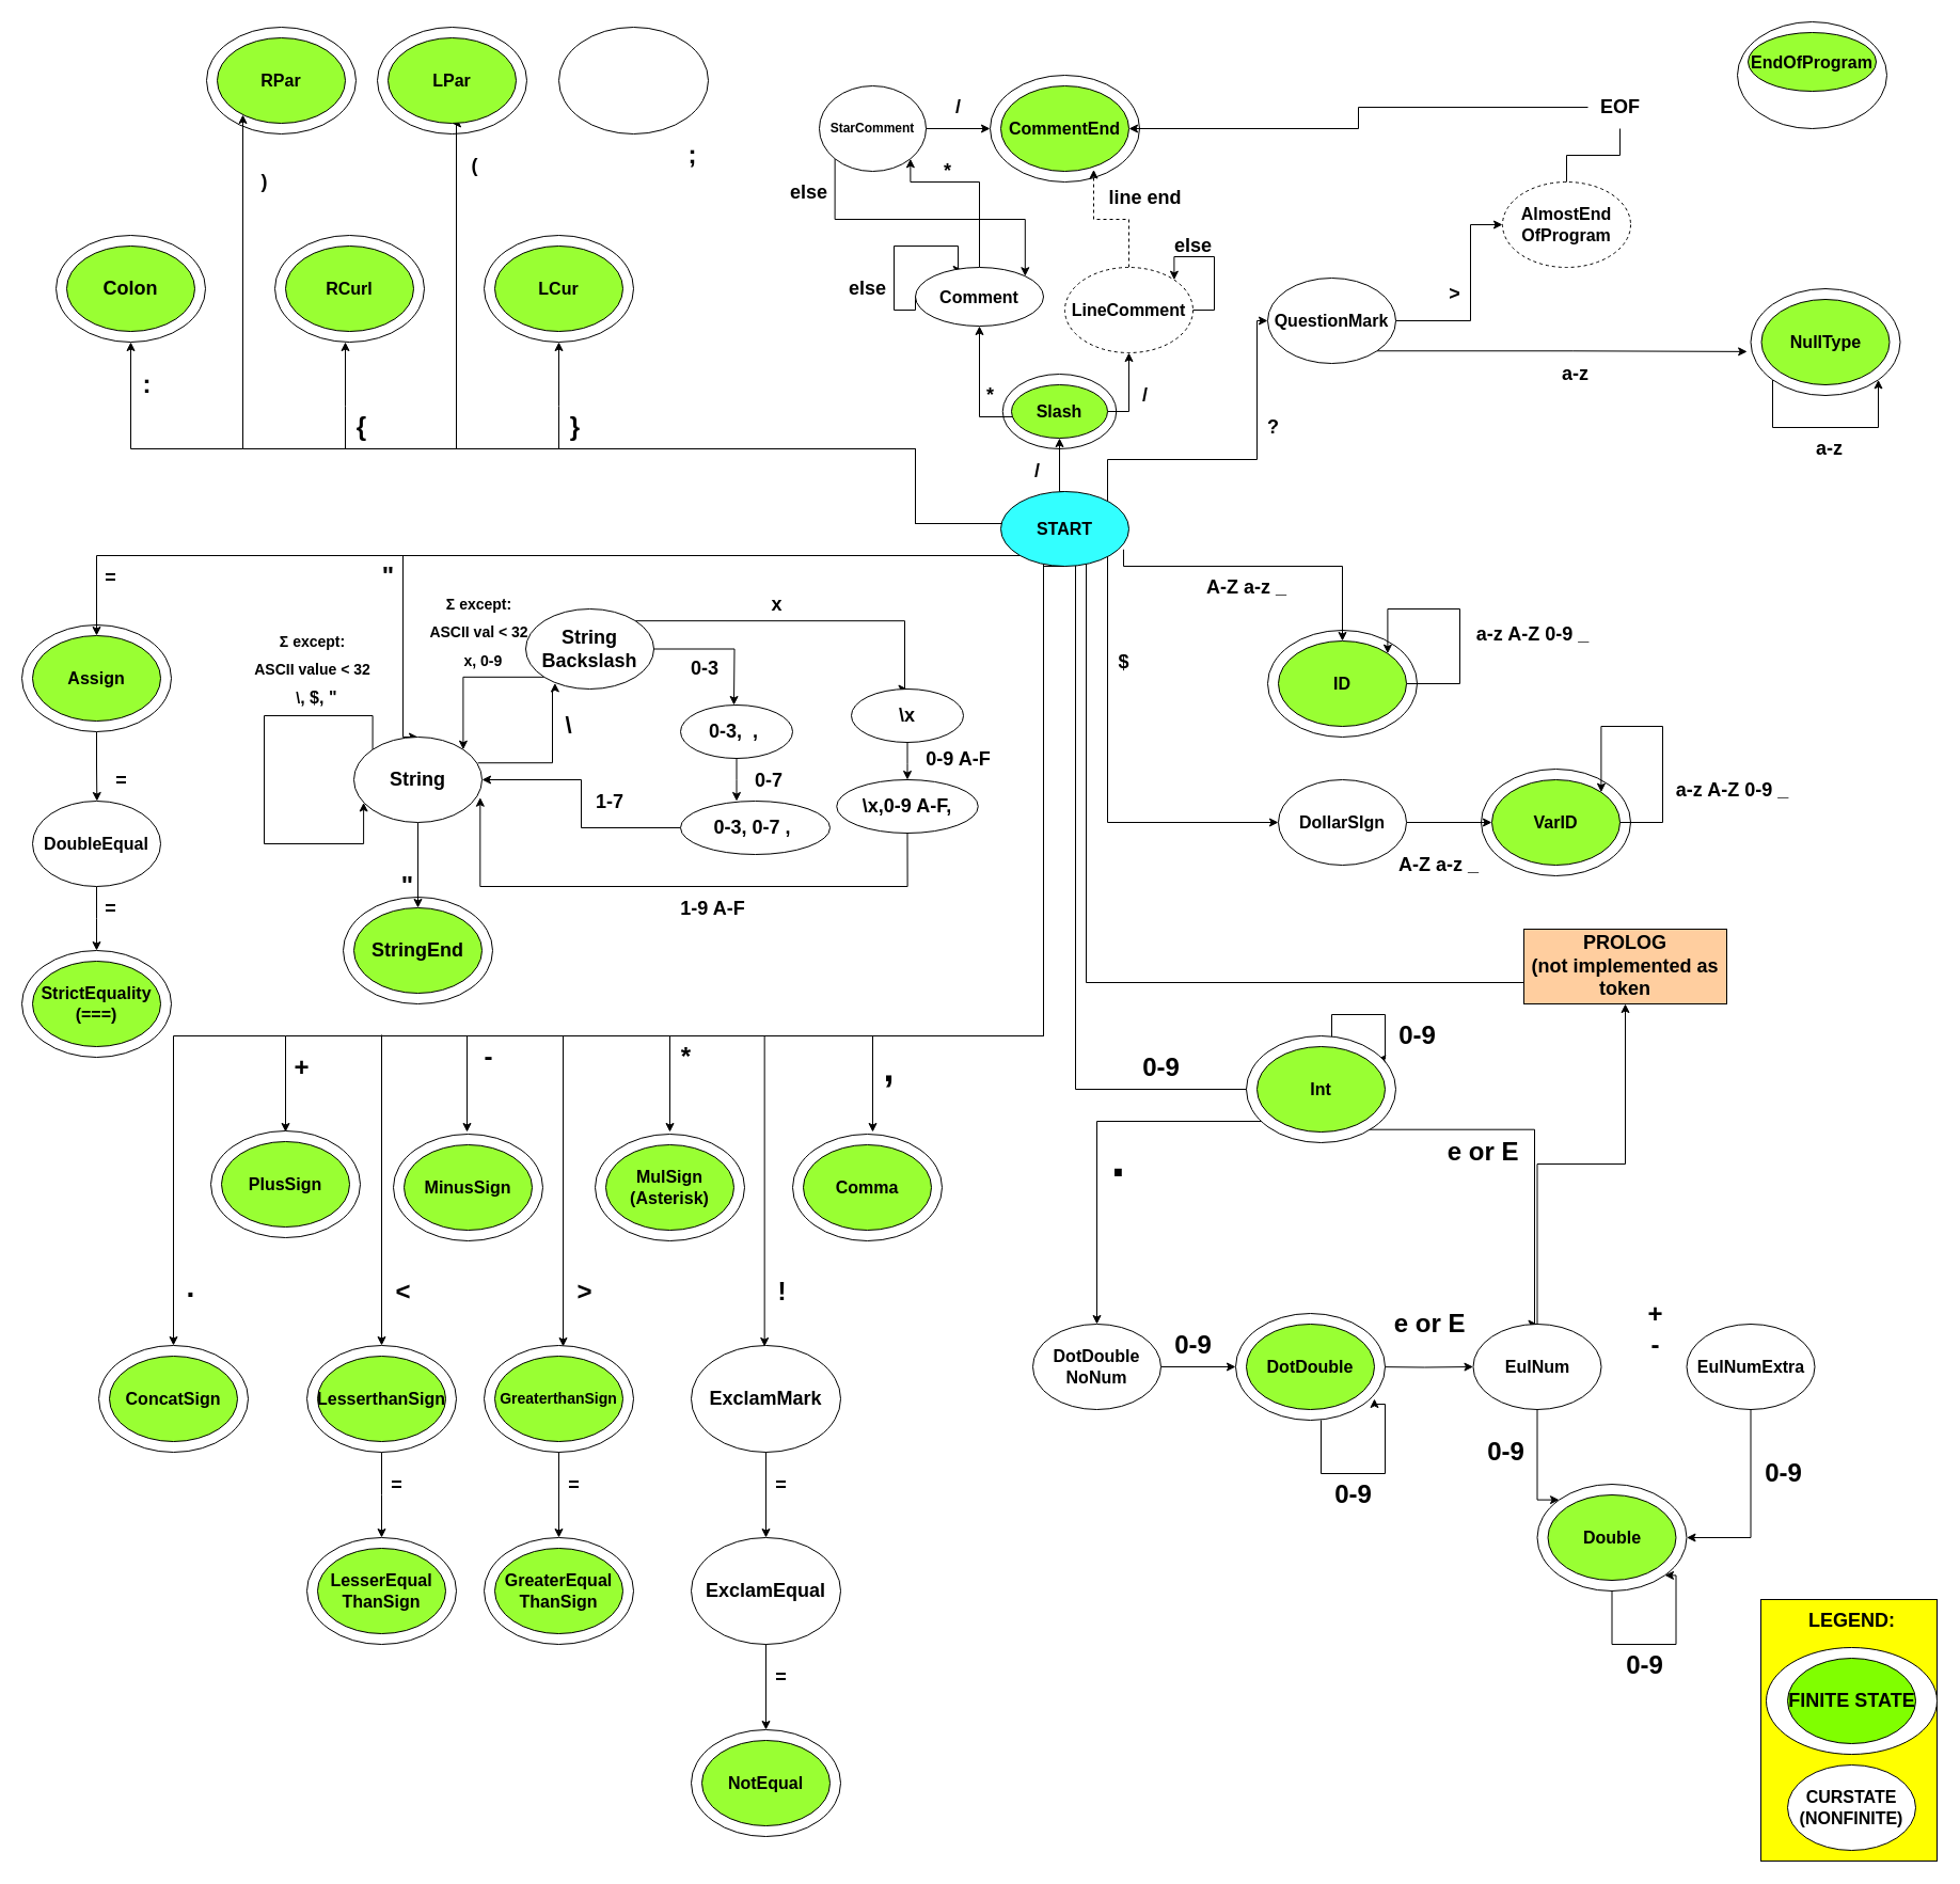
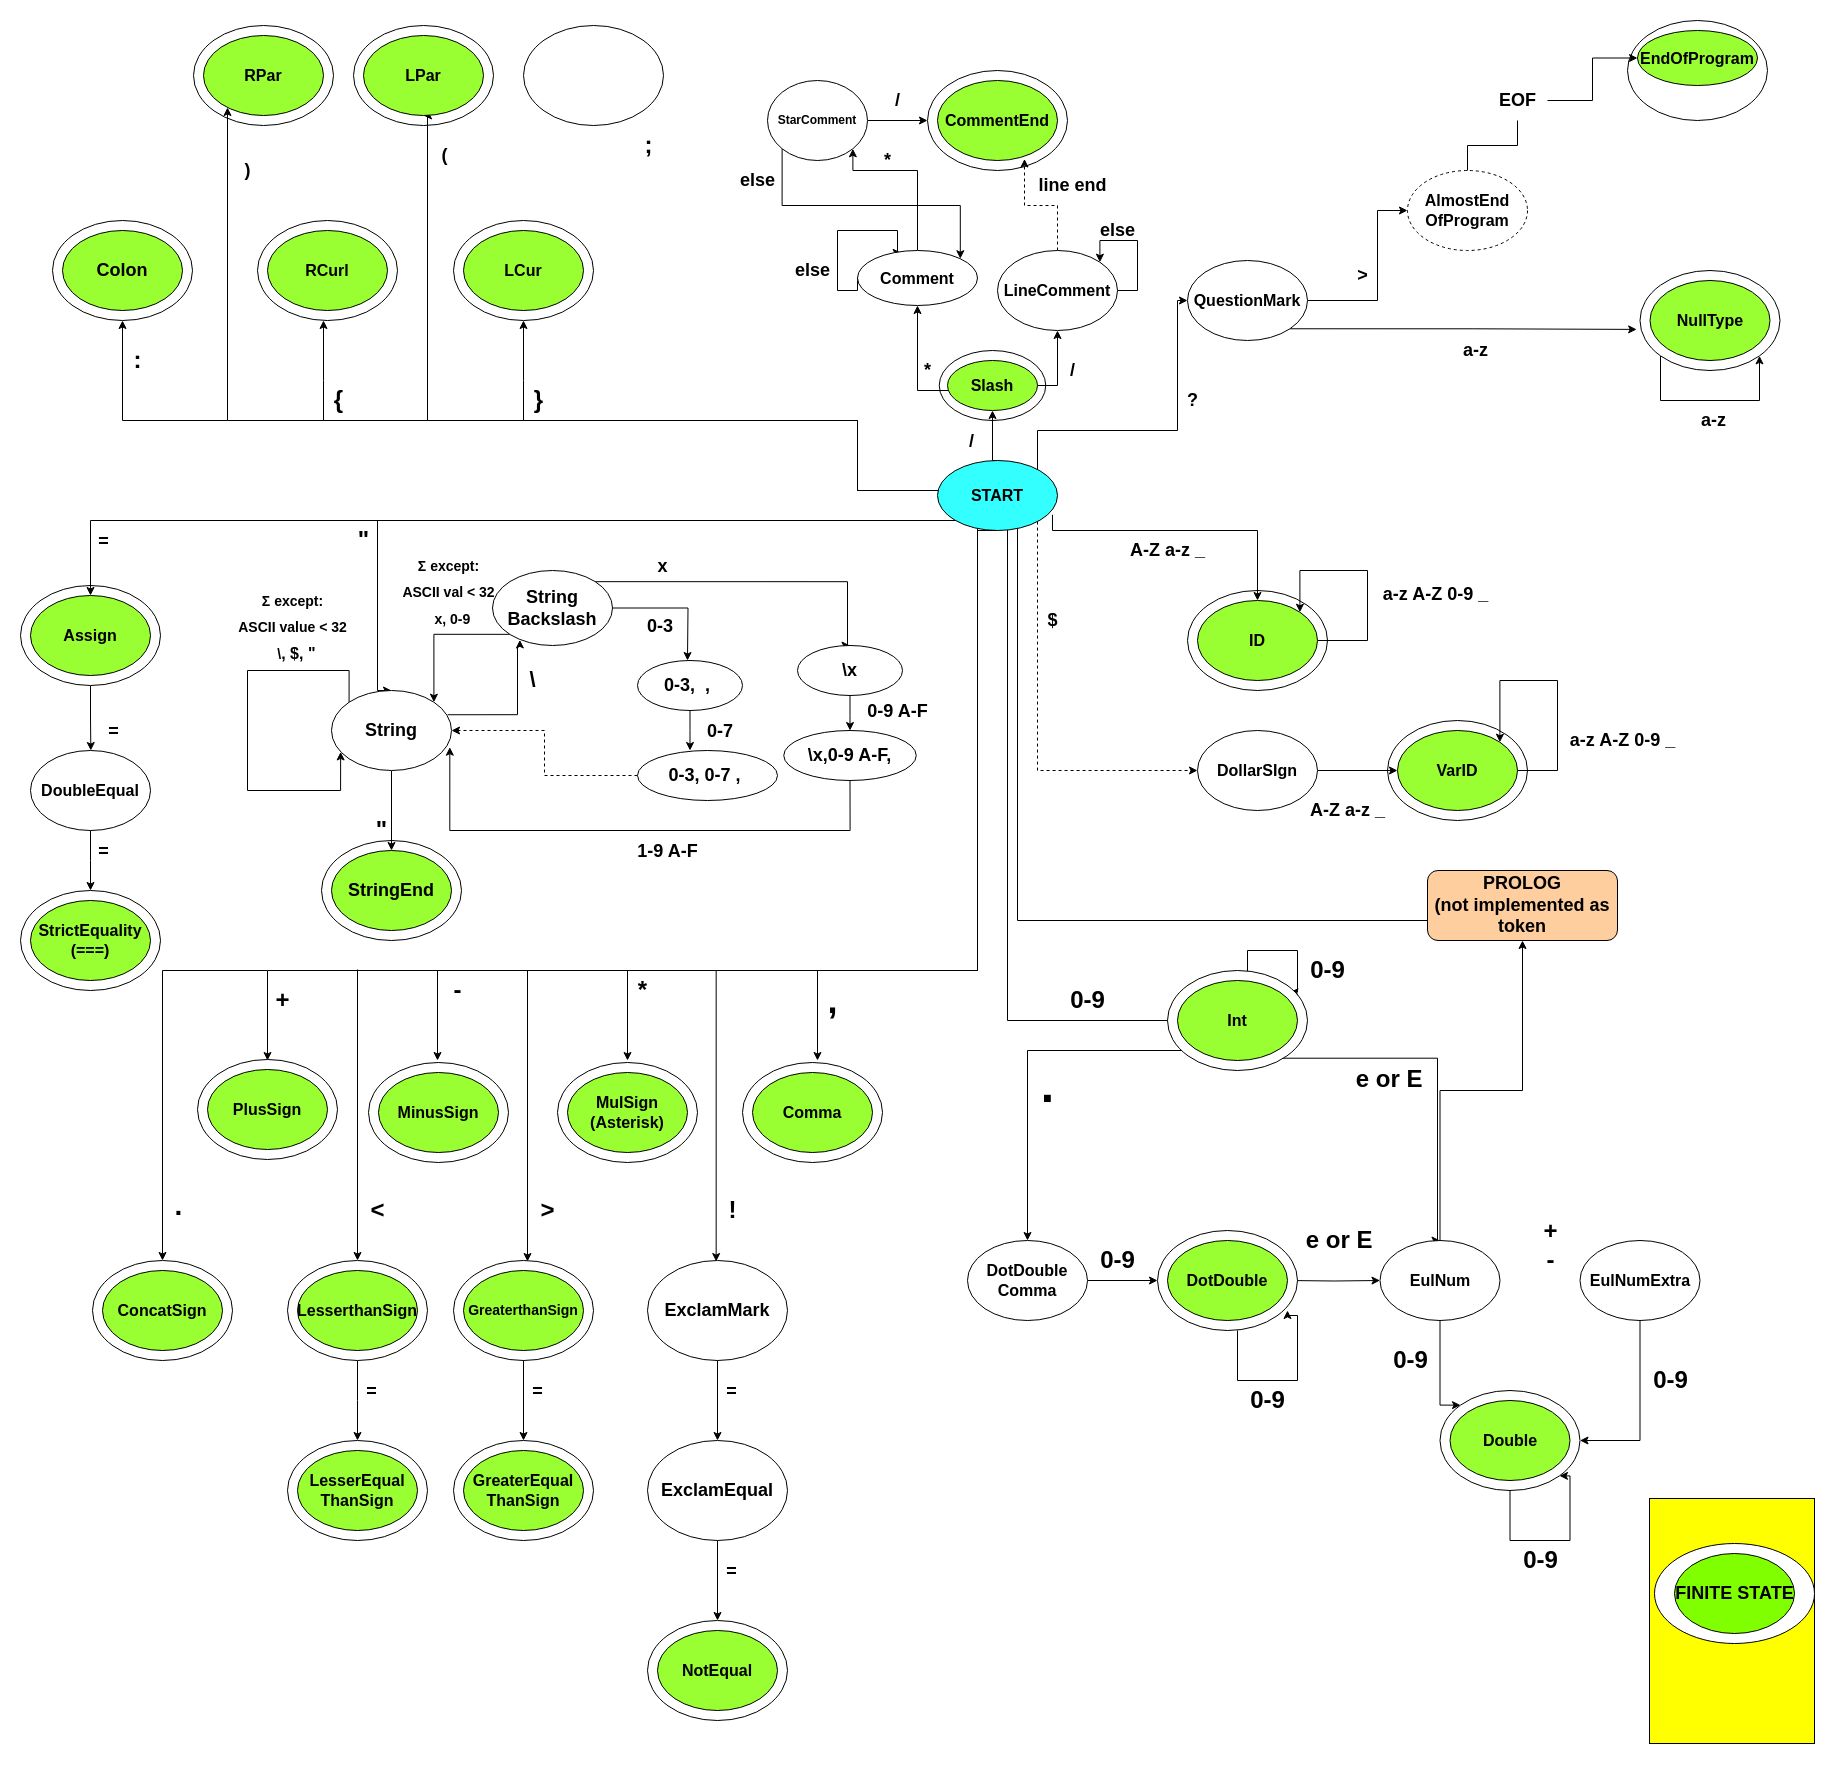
- <mxCell id="41" value="" style="edgeStyle=orthogonalEdgeStyle;rounded=0;orthogonalLoop=1;jettySize=auto;html=1;fontSize=18;startArrow=none;fontStyle=1;" parent="1" source="71" target="35" edge="1"><mxGeometry relative="1" as="geometry" /></mxCell>
+ <mxCell id="41" value="" style="edgeStyle=orthogonalEdgeStyle;rounded=0;orthogonalLoop=1;jettySize=auto;html=1;fontSize=18;startArrow=none;fontStyle=1" parent="1" source="71" target="44" edge="1"><mxGeometry relative="1" as="geometry" /></mxCell>
- <mxCell id="34" value="&lt;font size=&quot;3&quot;&gt;&lt;span&gt;LineComment&lt;/span&gt;&lt;/font&gt;" style="ellipse;whiteSpace=wrap;html=1;fontStyle=1;dashed=1;" parent="1" vertex="1"><mxGeometry x="997" y="250" width="120" height="80" as="geometry" /></mxCell>
+ <mxCell id="34" value="&lt;font size=&quot;3&quot;&gt;&lt;span&gt;LineComment&lt;/span&gt;&lt;/font&gt;" style="ellipse;whiteSpace=wrap;html=1;fontStyle=1" parent="1" vertex="1"><mxGeometry x="997" y="250" width="120" height="80" as="geometry" /></mxCell>
- <mxCell id="197" value="&lt;span style=&quot;font-size: 18px;&quot;&gt;x&lt;/span&gt;" style="text;html=1;align=center;verticalAlign=middle;resizable=0;points=[];autosize=1;strokeColor=none;fillColor=none;fontSize=22;fontStyle=1" vertex="1" parent="1"><mxGeometry x="712" y="545" width="30" height="40" as="geometry" /></mxCell>
+ <mxCell id="197" value="&lt;span style=&quot;font-size: 18px;&quot;&gt;x&lt;/span&gt;" style="text;html=1;align=center;verticalAlign=middle;resizable=0;points=[];autosize=1;strokeColor=none;fillColor=none;fontSize=22;fontStyle=1" vertex="1" parent="1"><mxGeometry x="647" y="545" width="30" height="40" as="geometry" /></mxCell>
- <mxCell id="17" value="" style="edgeStyle=orthogonalEdgeStyle;rounded=0;orthogonalLoop=1;jettySize=auto;html=1;fontSize=18;fontStyle=1" parent="1" source="26" target="50" edge="1"><mxGeometry relative="1" as="geometry"><Array as="points"><mxPoint x="1037" y="770" /></Array></mxGeometry></mxCell>
+ <mxCell id="17" value="" style="edgeStyle=orthogonalEdgeStyle;rounded=0;orthogonalLoop=1;jettySize=auto;html=1;fontSize=18;fontStyle=1;dashed=1;" parent="1" source="26" target="50" edge="1"><mxGeometry relative="1" as="geometry"><Array as="points"><mxPoint x="1037" y="770" /></Array></mxGeometry></mxCell>
- <mxCell id="194" value="&lt;font style=&quot;font-size: 18px;&quot;&gt;&amp;nbsp;&lt;span&gt;1-7&lt;/span&gt;&lt;/font&gt;" style="text;html=1;align=center;verticalAlign=middle;resizable=0;points=[];autosize=1;strokeColor=none;fillColor=none;fontSize=22;fontStyle=1" vertex="1" parent="1"><mxGeometry x="543" y="730" width="50" height="40" as="geometry" /></mxCell>
- <mxCell id="191" style="edgeStyle=orthogonalEdgeStyle;rounded=0;orthogonalLoop=1;jettySize=auto;html=1;fontSize=18;fontStyle=1;entryX=1;entryY=0.5;entryDx=0;entryDy=0;" edge="1" parent="1" source="192" target="67"><mxGeometry relative="1" as="geometry"><mxPoint x="689.5" y="840" as="targetPoint" /><Array as="points"><mxPoint x="544" y="775" /><mxPoint x="544" y="730" /></Array></mxGeometry></mxCell>
+ <mxCell id="191" style="edgeStyle=orthogonalEdgeStyle;rounded=0;orthogonalLoop=1;jettySize=auto;html=1;fontSize=18;fontStyle=1;entryX=1;entryY=0.5;entryDx=0;entryDy=0;dashed=1;" edge="1" parent="1" source="192" target="67"><mxGeometry relative="1" as="geometry"><mxPoint x="689.5" y="840" as="targetPoint" /><Array as="points"><mxPoint x="544" y="775" /><mxPoint x="544" y="730" /></Array></mxGeometry></mxCell>
- <mxCell id="167" value="&lt;span&gt;&lt;font style=&quot;font-size: 18px;&quot;&gt;PROLOG&lt;br&gt;(not implemented as token&lt;br&gt;&lt;/font&gt;&lt;/span&gt;" style="rounded=0;whiteSpace=wrap;html=1;fillColor=#FFCE9F;fontStyle=1" parent="1" vertex="1"><mxGeometry x="1427" y="870" width="190" height="70" as="geometry" /></mxCell>
+ <mxCell id="167" value="&lt;span&gt;&lt;font style=&quot;font-size: 18px;&quot;&gt;PROLOG&lt;br&gt;(not implemented as token&lt;br&gt;&lt;/font&gt;&lt;/span&gt;" style="whiteSpace=wrap;html=1;fillColor=#FFCE9F;fontStyle=1;rounded=1;" parent="1" vertex="1"><mxGeometry x="1427" y="870" width="190" height="70" as="geometry" /></mxCell>
- <mxCell id="105" value="&lt;font size=&quot;3&quot;&gt;&lt;span&gt;DotDouble&lt;br&gt;NoNum&lt;br&gt;&lt;/span&gt;&lt;/font&gt;" style="ellipse;whiteSpace=wrap;html=1;fillColor=#FFFFFF;fontStyle=1" parent="1" vertex="1"><mxGeometry x="967" y="1240" width="120" height="80" as="geometry" /></mxCell>
+ <mxCell id="105" value="&lt;font size=&quot;3&quot;&gt;&lt;span&gt;DotDouble&lt;br&gt;Comma&lt;br&gt;&lt;/span&gt;&lt;/font&gt;" style="ellipse;whiteSpace=wrap;html=1;fillColor=#FFFFFF;fontStyle=1" parent="1" vertex="1"><mxGeometry x="967" y="1240" width="120" height="80" as="geometry" /></mxCell>
- <mxCell id="168" value="&lt;span&gt;LEGEND:&lt;/span&gt;" style="text;html=1;align=center;verticalAlign=middle;resizable=0;points=[];autosize=1;strokeColor=none;fillColor=none;fontSize=18;fontStyle=1" parent="1" vertex="1"><mxGeometry x="1684" y="1498" width="100" height="40" as="geometry" /></mxCell>
- <mxCell id="172" value="&lt;font size=&quot;3&quot;&gt;&lt;span&gt;CURSTATE&lt;br&gt;(NONFINITE)&lt;br&gt;&lt;/span&gt;&lt;/font&gt;" style="ellipse;whiteSpace=wrap;html=1;fontStyle=1" parent="1" vertex="1"><mxGeometry x="1674" y="1653" width="120" height="80" as="geometry" /></mxCell>
